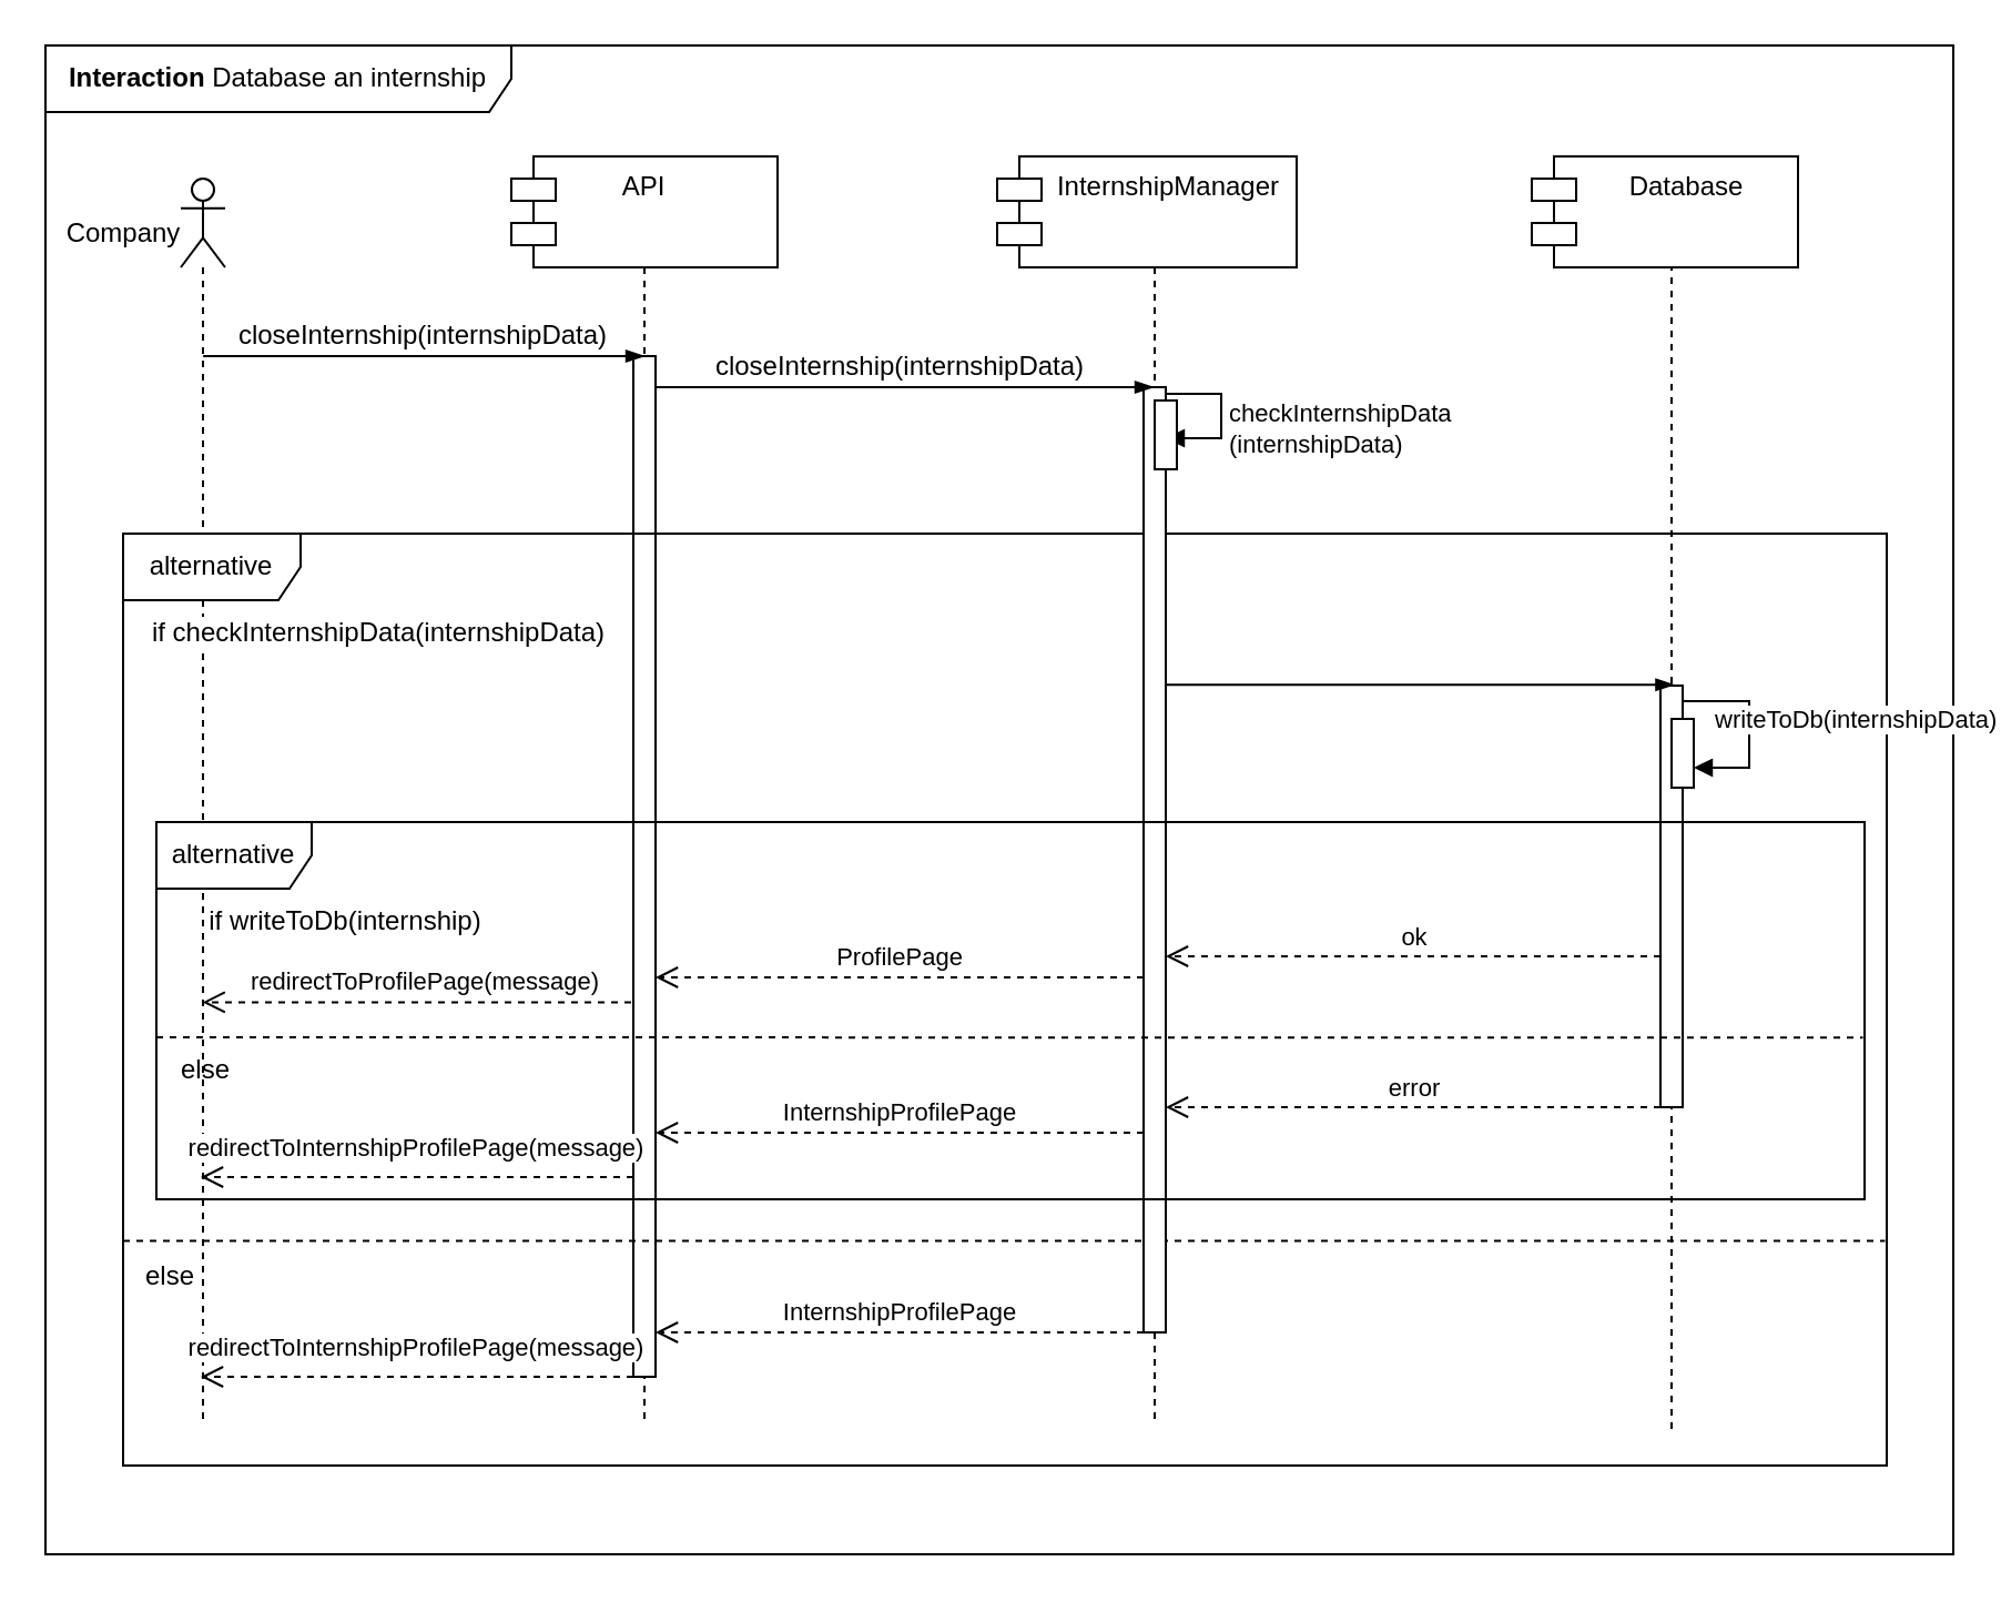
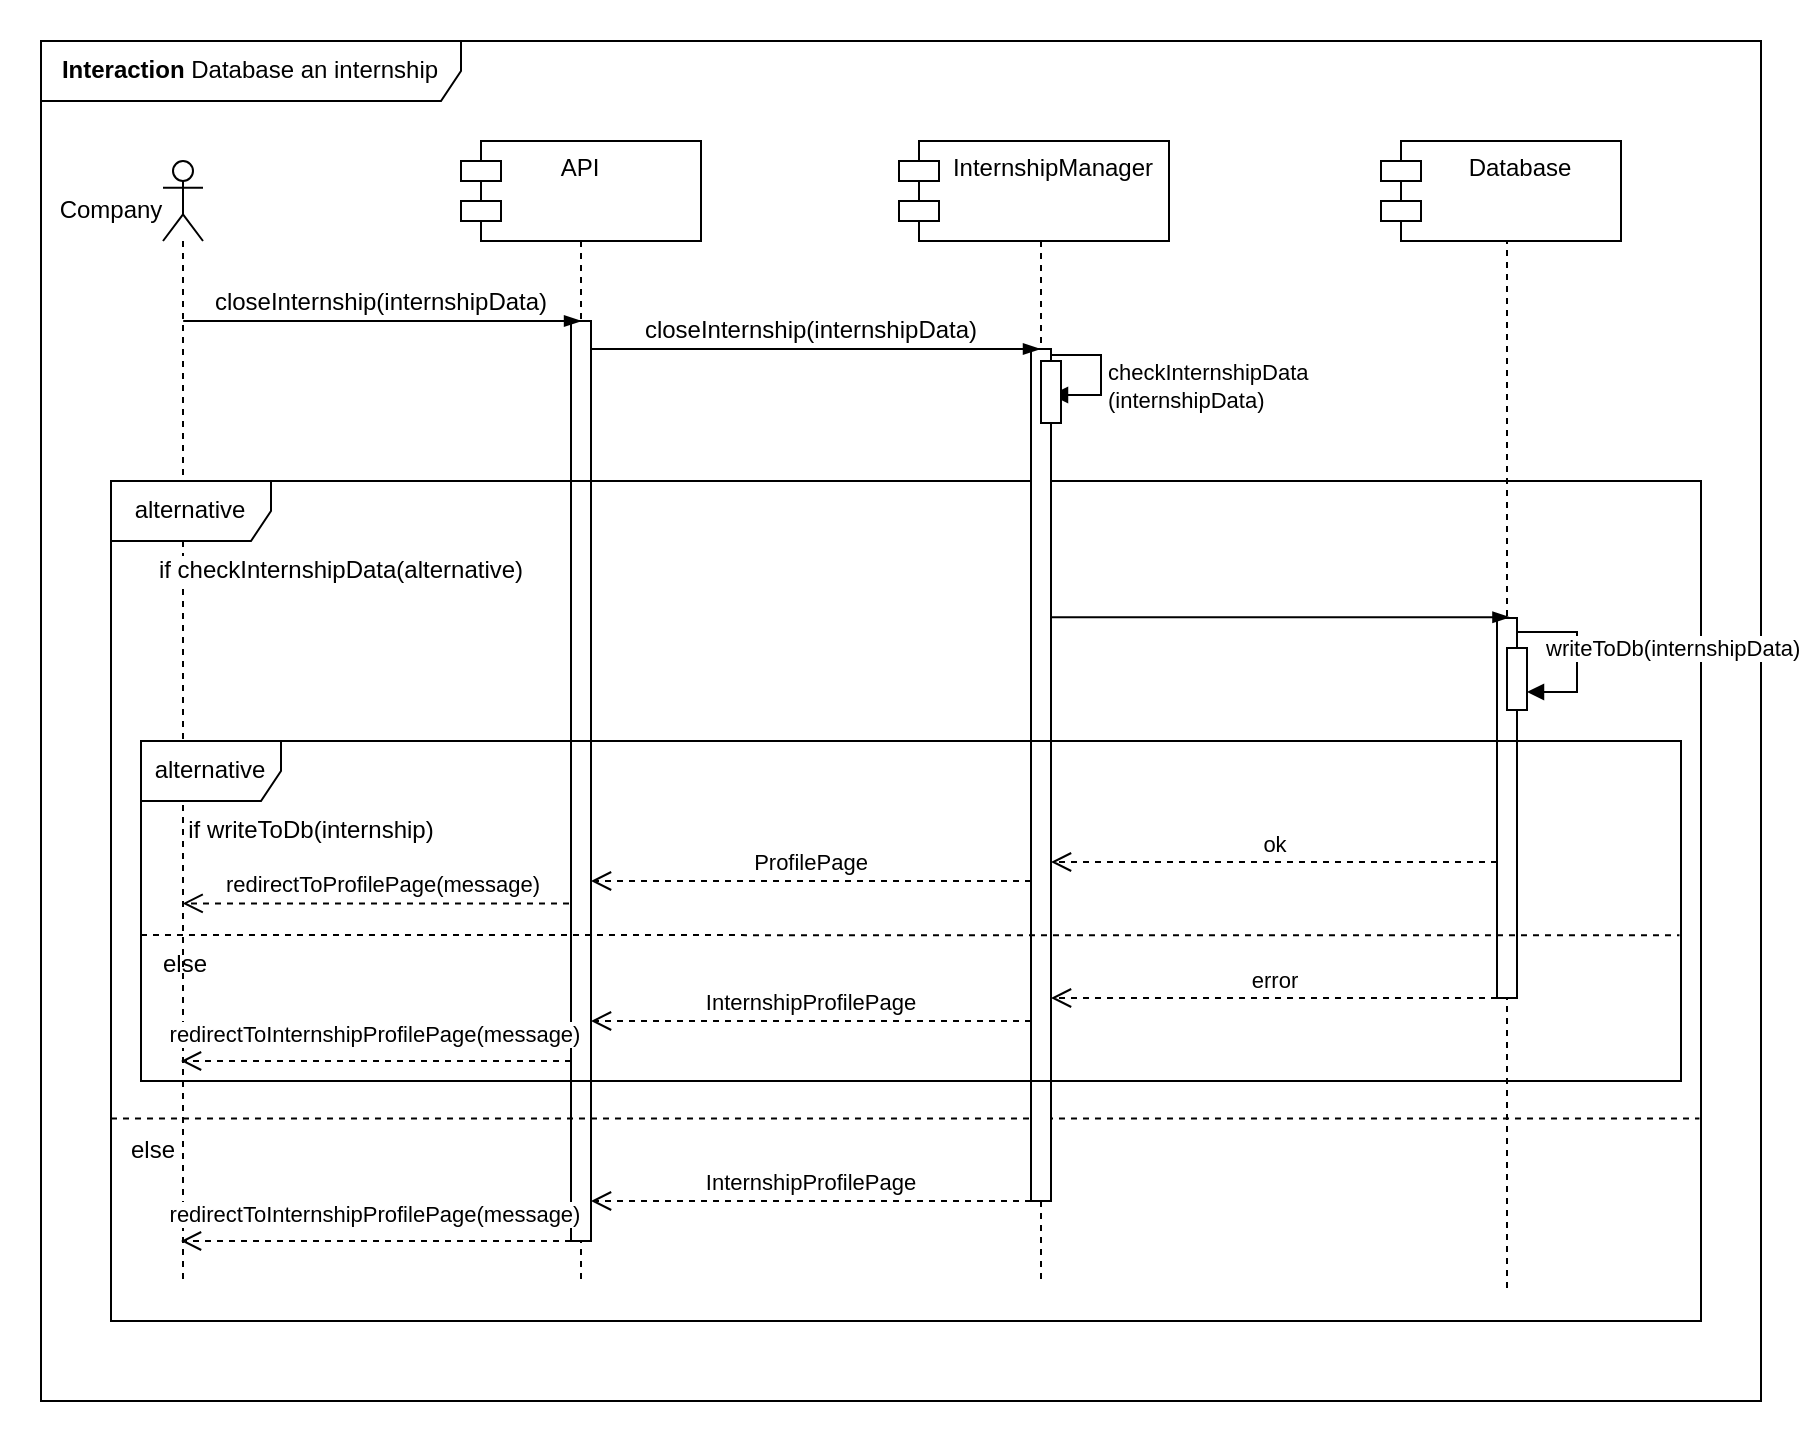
- <mxCell id="12" value="if checkInternshipData(internshipData)" style="text;html=1;align=center;verticalAlign=middle;resizable=0;points=[];autosize=1;strokeColor=none;fillColor=none;labelBackgroundColor=default;" parent="1" vertex="1"><mxGeometry x="55" y="270" width="230" height="30" as="geometry" /></mxCell>
+ <mxCell id="12" value="if checkInternshipData(alternative)" style="text;html=1;align=center;verticalAlign=middle;resizable=0;points=[];autosize=1;strokeColor=none;fillColor=none;labelBackgroundColor=default;" parent="1" vertex="1"><mxGeometry x="55" y="270" width="230" height="30" as="geometry" /></mxCell>
